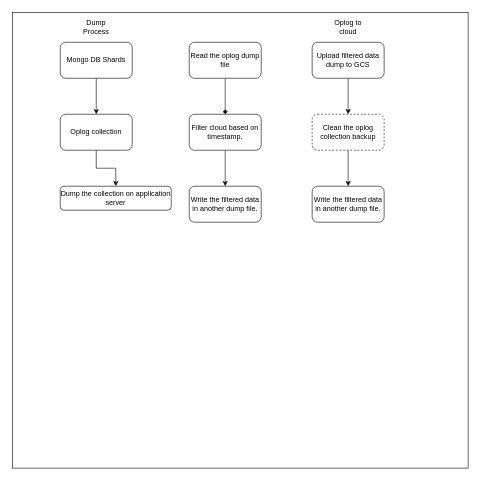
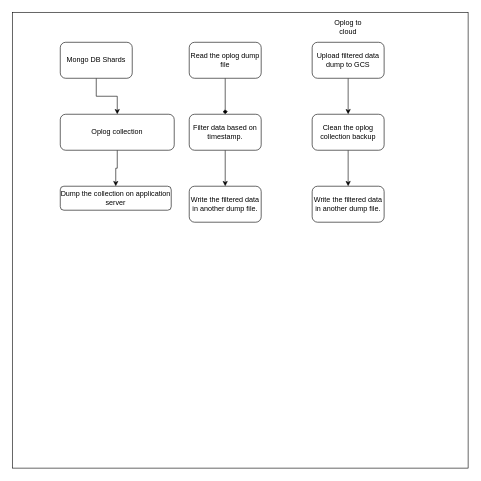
- <mxCell id="13" value="Dump Process" style="text;html=1;strokeColor=none;fillColor=none;align=center;verticalAlign=middle;whiteSpace=wrap;rounded=0;" vertex="1" parent="1"><mxGeometry x="130" y="30" width="60" height="30" as="geometry" /></mxCell>
- <mxCell id="6" value="Oplog collection" style="rounded=1;whiteSpace=wrap;html=1;" vertex="1" parent="1"><mxGeometry x="100" y="190" width="120" height="60" as="geometry" /></mxCell>
+ <mxCell id="6" value="Oplog collection" style="rounded=1;whiteSpace=wrap;html=1;" vertex="1" parent="1"><mxGeometry x="100" y="190" width="190" height="60" as="geometry" /></mxCell>
- <mxCell id="11" value="Filter cloud based on timestamp." style="rounded=1;whiteSpace=wrap;html=1;" vertex="1" parent="1"><mxGeometry x="315" y="190" width="120" height="60" as="geometry" /></mxCell>
+ <mxCell id="11" value="Filter data based on timestamp." style="rounded=1;whiteSpace=wrap;html=1;" vertex="1" parent="1"><mxGeometry x="315" y="190" width="120" height="60" as="geometry" /></mxCell>
- <mxCell id="17" value="Clean the oplog collection backup" style="rounded=1;whiteSpace=wrap;html=1;dashed=1;" vertex="1" parent="1"><mxGeometry x="520" y="190" width="120" height="60" as="geometry" /></mxCell>
+ <mxCell id="17" value="Clean the oplog collection backup" style="rounded=1;whiteSpace=wrap;html=1;" vertex="1" parent="1"><mxGeometry x="520" y="190" width="120" height="60" as="geometry" /></mxCell>
